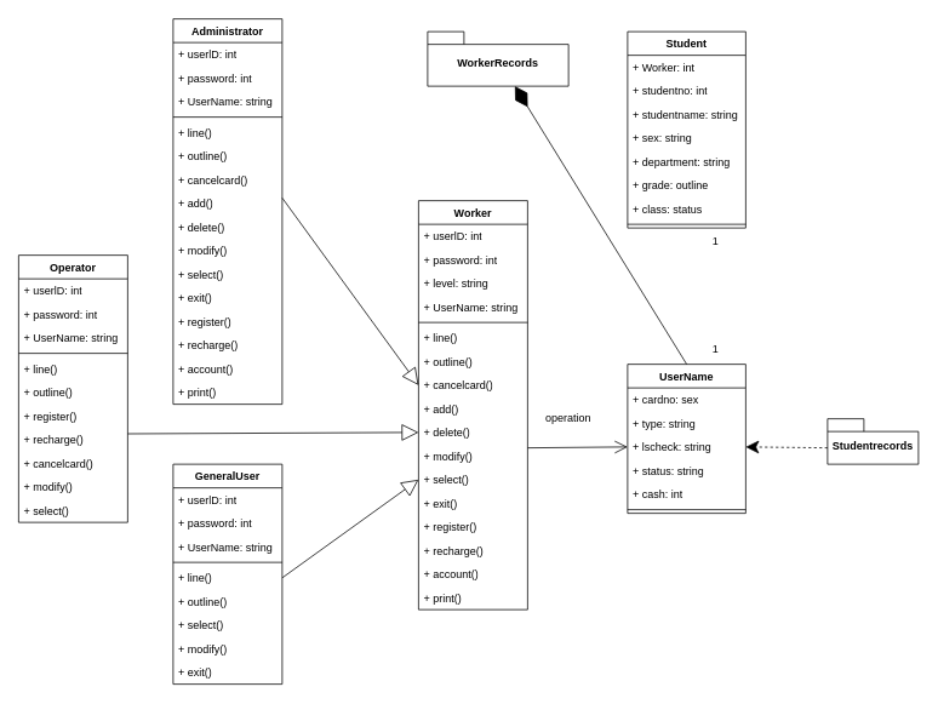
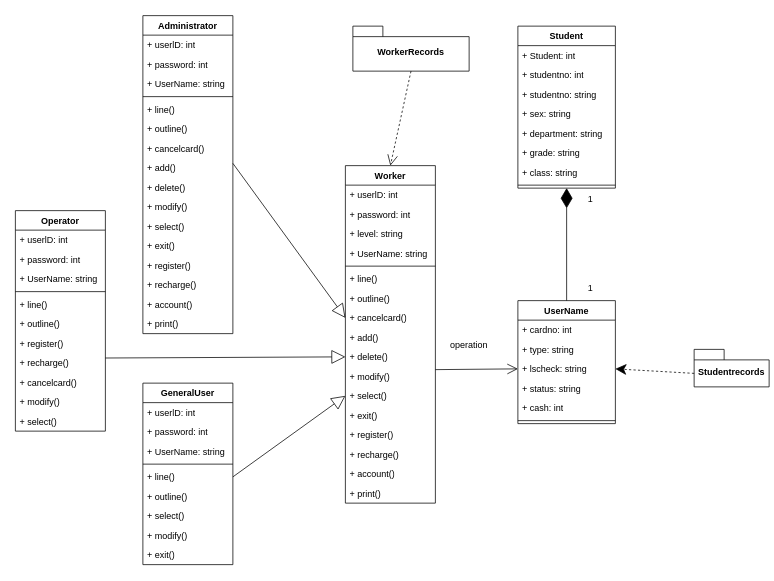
- <mxCell id="61" value="+ Worker: int" style="text;strokeColor=none;fillColor=none;align=left;verticalAlign=top;spacingLeft=4;spacingRight=4;overflow=hidden;rotatable=0;points=[[0,0.5],[1,0.5]];portConstraint=eastwest;whiteSpace=wrap;html=1;" parent="60" vertex="1"><mxGeometry y="26" width="130" height="26" as="geometry" /></mxCell>
+ <mxCell id="61" value="+ Student: int" style="text;strokeColor=none;fillColor=none;align=left;verticalAlign=top;spacingLeft=4;spacingRight=4;overflow=hidden;rotatable=0;points=[[0,0.5],[1,0.5]];portConstraint=eastwest;whiteSpace=wrap;html=1;" parent="60" vertex="1"><mxGeometry y="26" width="130" height="26" as="geometry" /></mxCell>
- <mxCell id="63" value="+ studentname: string" style="text;strokeColor=none;fillColor=none;align=left;verticalAlign=top;spacingLeft=4;spacingRight=4;overflow=hidden;rotatable=0;points=[[0,0.5],[1,0.5]];portConstraint=eastwest;whiteSpace=wrap;html=1;" parent="60" vertex="1"><mxGeometry y="78" width="130" height="26" as="geometry" /></mxCell>
+ <mxCell id="63" value="+ studentno: string" style="text;strokeColor=none;fillColor=none;align=left;verticalAlign=top;spacingLeft=4;spacingRight=4;overflow=hidden;rotatable=0;points=[[0,0.5],[1,0.5]];portConstraint=eastwest;whiteSpace=wrap;html=1;" parent="60" vertex="1"><mxGeometry y="78" width="130" height="26" as="geometry" /></mxCell>
+ <mxCell id="80" value="" style="endArrow=open;endSize=12;dashed=1;html=1;rounded=0;exitX=0.5;exitY=1;exitDx=0;exitDy=0;exitPerimeter=0;entryX=0.5;entryY=0;entryDx=0;entryDy=0;" parent="1" source="41" target="42" edge="1"><mxGeometry width="160" relative="1" as="geometry"><mxPoint x="260" y="400" as="sourcePoint" /><mxPoint x="420" y="400" as="targetPoint" /></mxGeometry></mxCell>
- <mxCell id="66" value="+ grade: outline" style="text;strokeColor=none;fillColor=none;align=left;verticalAlign=top;spacingLeft=4;spacingRight=4;overflow=hidden;rotatable=0;points=[[0,0.5],[1,0.5]];portConstraint=eastwest;whiteSpace=wrap;html=1;" parent="60" vertex="1"><mxGeometry y="156" width="130" height="26" as="geometry" /></mxCell>
+ <mxCell id="66" value="+ grade: string" style="text;strokeColor=none;fillColor=none;align=left;verticalAlign=top;spacingLeft=4;spacingRight=4;overflow=hidden;rotatable=0;points=[[0,0.5],[1,0.5]];portConstraint=eastwest;whiteSpace=wrap;html=1;" parent="60" vertex="1"><mxGeometry y="156" width="130" height="26" as="geometry" /></mxCell>
- <mxCell id="67" value="+ class: status" style="text;strokeColor=none;fillColor=none;align=left;verticalAlign=top;spacingLeft=4;spacingRight=4;overflow=hidden;rotatable=0;points=[[0,0.5],[1,0.5]];portConstraint=eastwest;whiteSpace=wrap;html=1;" parent="60" vertex="1"><mxGeometry y="182" width="130" height="26" as="geometry" /></mxCell>
+ <mxCell id="67" value="+ class: string" style="text;strokeColor=none;fillColor=none;align=left;verticalAlign=top;spacingLeft=4;spacingRight=4;overflow=hidden;rotatable=0;points=[[0,0.5],[1,0.5]];portConstraint=eastwest;whiteSpace=wrap;html=1;" parent="60" vertex="1"><mxGeometry y="182" width="130" height="26" as="geometry" /></mxCell>
- <mxCell id="83" value="" style="endArrow=diamondThin;endFill=1;endSize=24;html=1;rounded=0;exitX=0.5;exitY=0;exitDx=0;exitDy=0;" parent="1" source="69" target="41" edge="1"><mxGeometry width="160" relative="1" as="geometry"><mxPoint x="260" y="400" as="sourcePoint" /><mxPoint x="420" y="400" as="targetPoint" /></mxGeometry></mxCell>
+ <mxCell id="83" value="" style="endArrow=diamondThin;endFill=1;endSize=24;html=1;rounded=0;entryX=0.5;entryY=1;entryDx=0;entryDy=0;exitX=0.5;exitY=0;exitDx=0;exitDy=0;" parent="1" source="69" target="60" edge="1"><mxGeometry width="160" relative="1" as="geometry"><mxPoint x="260" y="400" as="sourcePoint" /><mxPoint x="420" y="400" as="targetPoint" /></mxGeometry></mxCell>
- <mxCell id="70" value="+ cardno: sex" style="text;strokeColor=none;fillColor=none;align=left;verticalAlign=top;spacingLeft=4;spacingRight=4;overflow=hidden;rotatable=0;points=[[0,0.5],[1,0.5]];portConstraint=eastwest;whiteSpace=wrap;html=1;" parent="69" vertex="1"><mxGeometry y="26" width="130" height="26" as="geometry" /></mxCell>
+ <mxCell id="70" value="+ cardno: int" style="text;strokeColor=none;fillColor=none;align=left;verticalAlign=top;spacingLeft=4;spacingRight=4;overflow=hidden;rotatable=0;points=[[0,0.5],[1,0.5]];portConstraint=eastwest;whiteSpace=wrap;html=1;" parent="69" vertex="1"><mxGeometry y="26" width="130" height="26" as="geometry" /></mxCell>
- <mxCell id="76" value="Studentrecords" style="shape=folder;fontStyle=1;spacingTop=10;tabWidth=40;tabHeight=14;tabPosition=left;html=1;whiteSpace=wrap;" parent="1" vertex="1"><mxGeometry x="910" y="460" width="100" height="50" as="geometry" /></mxCell>
+ <mxCell id="76" value="Studentrecords" style="shape=folder;fontStyle=1;spacingTop=10;tabWidth=40;tabHeight=14;tabPosition=left;html=1;whiteSpace=wrap;" parent="1" vertex="1"><mxGeometry x="925" y="465" width="100" height="50" as="geometry" /></mxCell>
